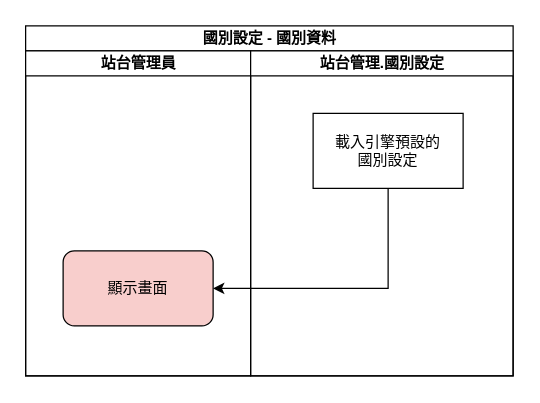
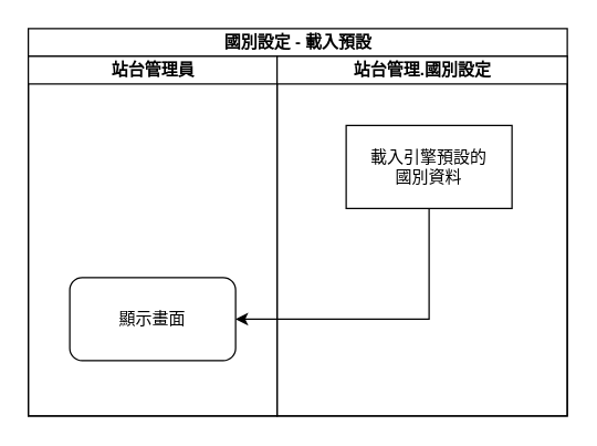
- <mxCell id="2" value="國別設定 - 國別資料" style="swimlane;childLayout=stackLayout;resizeParent=1;resizeParentMax=0;startSize=20;html=1;" vertex="1" parent="1"><mxGeometry x="20" y="20" width="390" height="280" as="geometry" /></mxCell>
+ <mxCell id="2" value="國別設定 - 載入預設" style="swimlane;childLayout=stackLayout;resizeParent=1;resizeParentMax=0;startSize=20;html=1;" vertex="1" parent="1"><mxGeometry x="20" y="20" width="390" height="280" as="geometry" /></mxCell>
- <mxCell id="6" value="載入引擎預設的&lt;br&gt;國別設定" style="rounded=0;whiteSpace=wrap;html=1;" vertex="1" parent="5"><mxGeometry x="50.0" y="50" width="120" height="60" as="geometry" /></mxCell>
+ <mxCell id="6" value="載入引擎預設的&lt;br&gt;國別資料" style="rounded=0;whiteSpace=wrap;html=1;" vertex="1" parent="5"><mxGeometry x="50.0" y="50" width="120" height="60" as="geometry" /></mxCell>
- <mxCell id="4" value="顯示畫面" style="rounded=1;whiteSpace=wrap;html=1;fillColor=#f8cecc;" vertex="1" parent="3"><mxGeometry x="30.0" y="160" width="120" height="60" as="geometry" /></mxCell>
+ <mxCell id="4" value="顯示畫面" style="rounded=1;whiteSpace=wrap;html=1;" vertex="1" parent="3"><mxGeometry x="30.0" y="160" width="120" height="60" as="geometry" /></mxCell>
